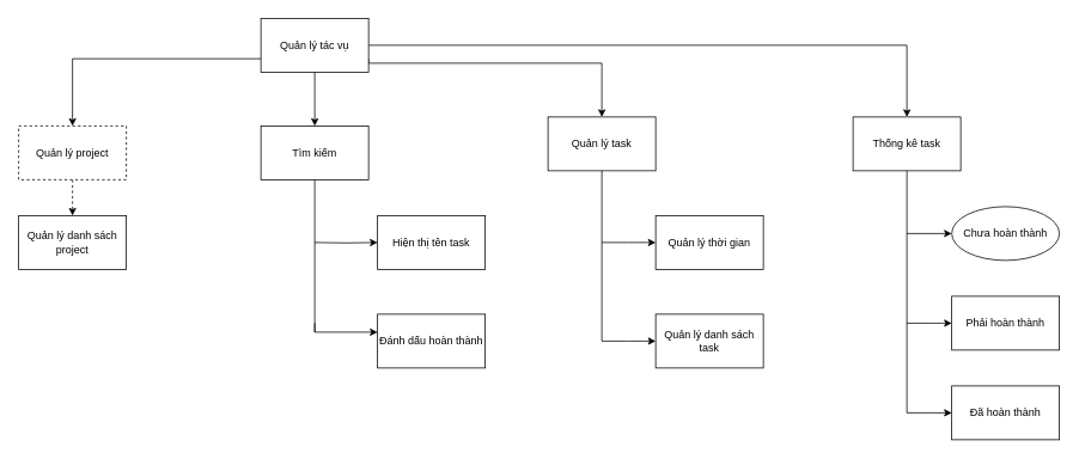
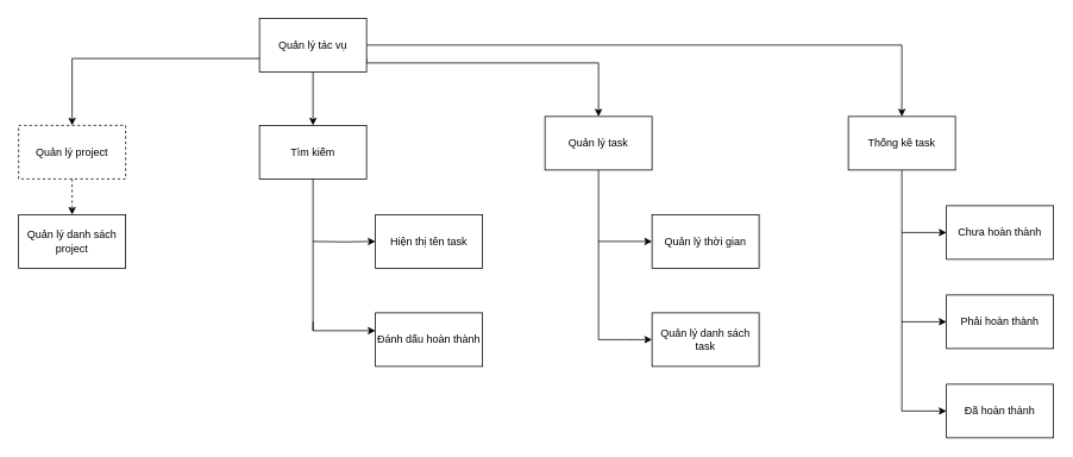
- <mxCell id="25" value="Chưa hoàn thành" style="ellipse;whiteSpace=wrap;html=1;" parent="1" vertex="1"><mxGeometry x="1060" y="230" width="120" height="60" as="geometry" /></mxCell>
+ <mxCell id="25" value="Chưa hoàn thành" style="whiteSpace=wrap;html=1;rounded=0;" parent="1" vertex="1"><mxGeometry x="1060" y="230" width="120" height="60" as="geometry" /></mxCell>
